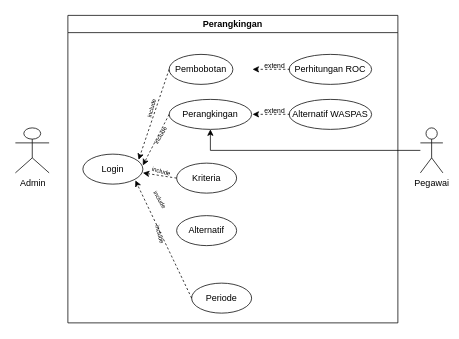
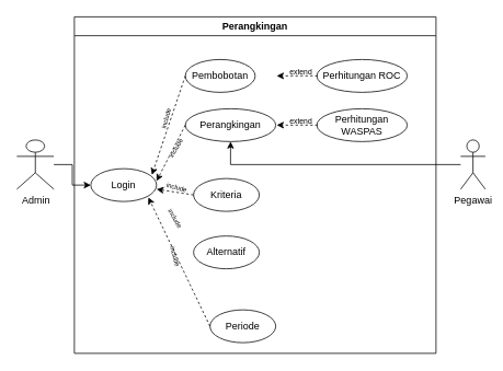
- <mxCell id="8" value="Alternatif WASPAS" style="ellipse;whiteSpace=wrap;html=1;" parent="2" vertex="1"><mxGeometry x="295" y="112" width="110" height="40" as="geometry" /></mxCell>
+ <mxCell id="8" value="Perhitungan WASPAS" style="ellipse;whiteSpace=wrap;html=1;" parent="2" vertex="1"><mxGeometry x="295" y="112" width="110" height="40" as="geometry" /></mxCell>
+ <mxCell id="26" style="edgeStyle=orthogonalEdgeStyle;rounded=0;orthogonalLoop=1;jettySize=auto;html=1;entryX=0;entryY=0.5;entryDx=0;entryDy=0;" parent="1" source="27" target="3" edge="1"><mxGeometry relative="1" as="geometry" /></mxCell>
